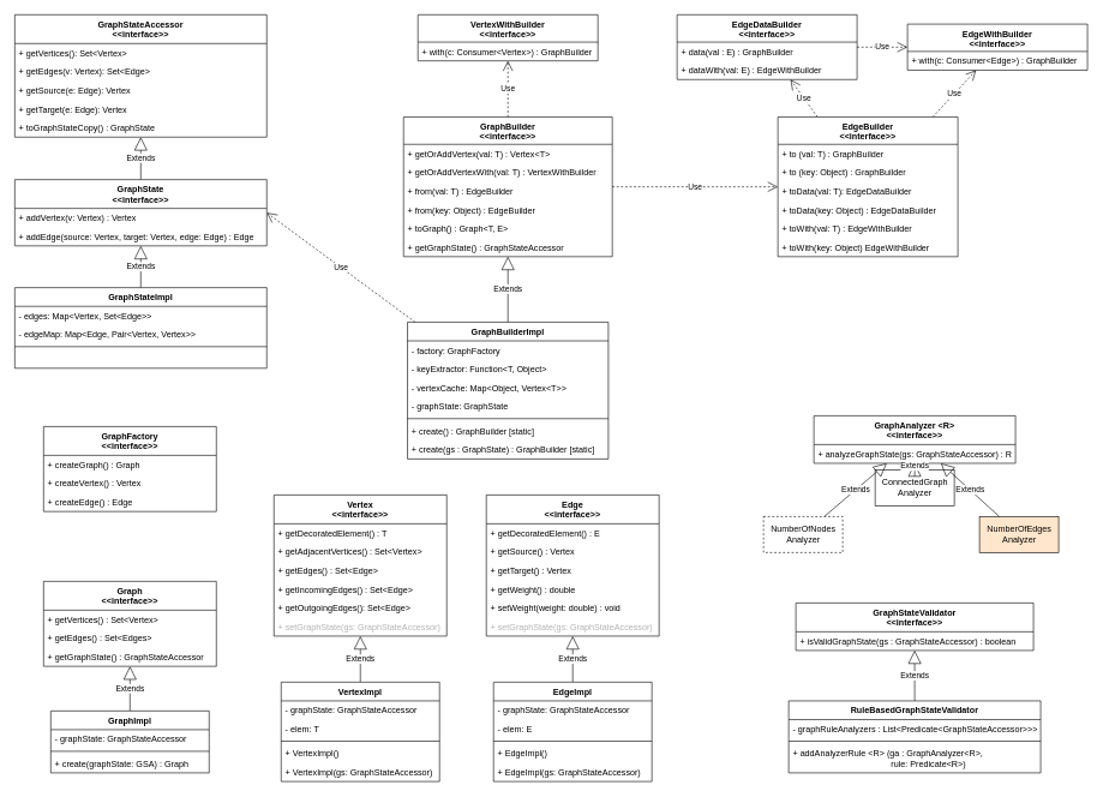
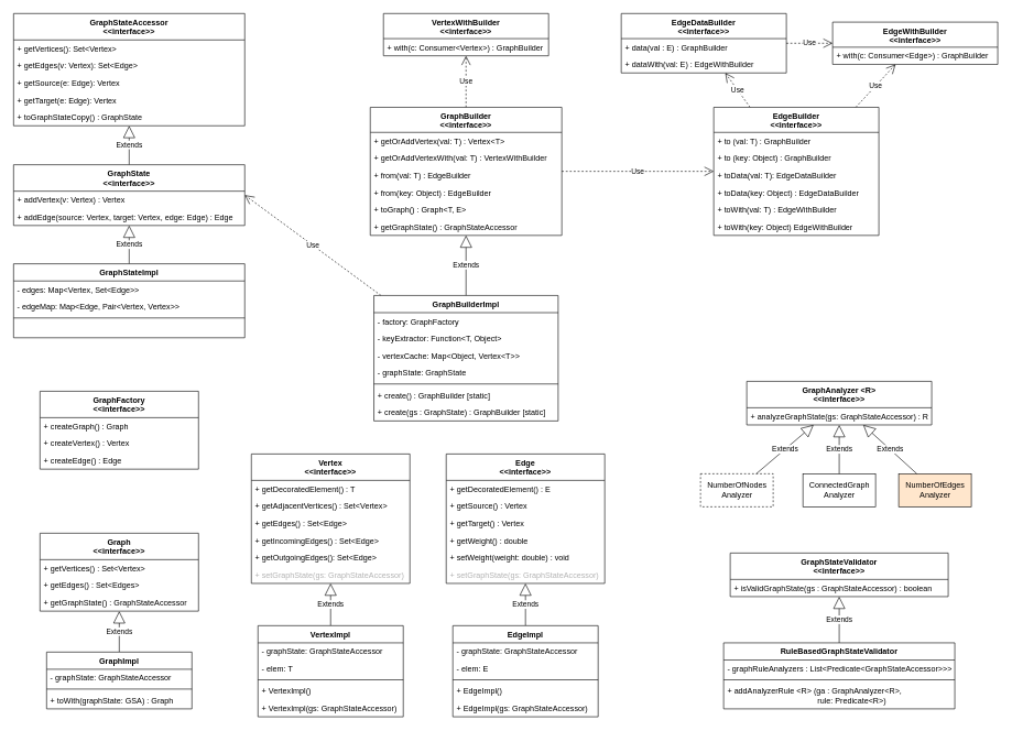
- <mxCell id="79" value="ConnectedGraph&lt;br&gt;Analyzer" style="html=1;fontColor=#000000;" vertex="1" parent="1"><mxGeometry x="1215" y="652" width="110" height="50" as="geometry" /></mxCell>
+ <mxCell id="79" value="ConnectedGraph&lt;br&gt;Analyzer" style="html=1;fontColor=#000000;" vertex="1" parent="1"><mxGeometry x="1215" y="717" width="110" height="50" as="geometry" /></mxCell>
- <mxCell id="105" value="+ create(graphState: GSA) : Graph" style="text;strokeColor=none;fillColor=none;align=left;verticalAlign=top;spacingLeft=4;spacingRight=4;overflow=hidden;rotatable=0;points=[[0,0.5],[1,0.5]];portConstraint=eastwest;" vertex="1" parent="102"><mxGeometry y="60" width="220" height="26" as="geometry" /></mxCell>
+ <mxCell id="105" value="+ toWith(graphState: GSA) : Graph" style="text;strokeColor=none;fillColor=none;align=left;verticalAlign=top;spacingLeft=4;spacingRight=4;overflow=hidden;rotatable=0;points=[[0,0.5],[1,0.5]];portConstraint=eastwest;" vertex="1" parent="102"><mxGeometry y="60" width="220" height="26" as="geometry" /></mxCell>
